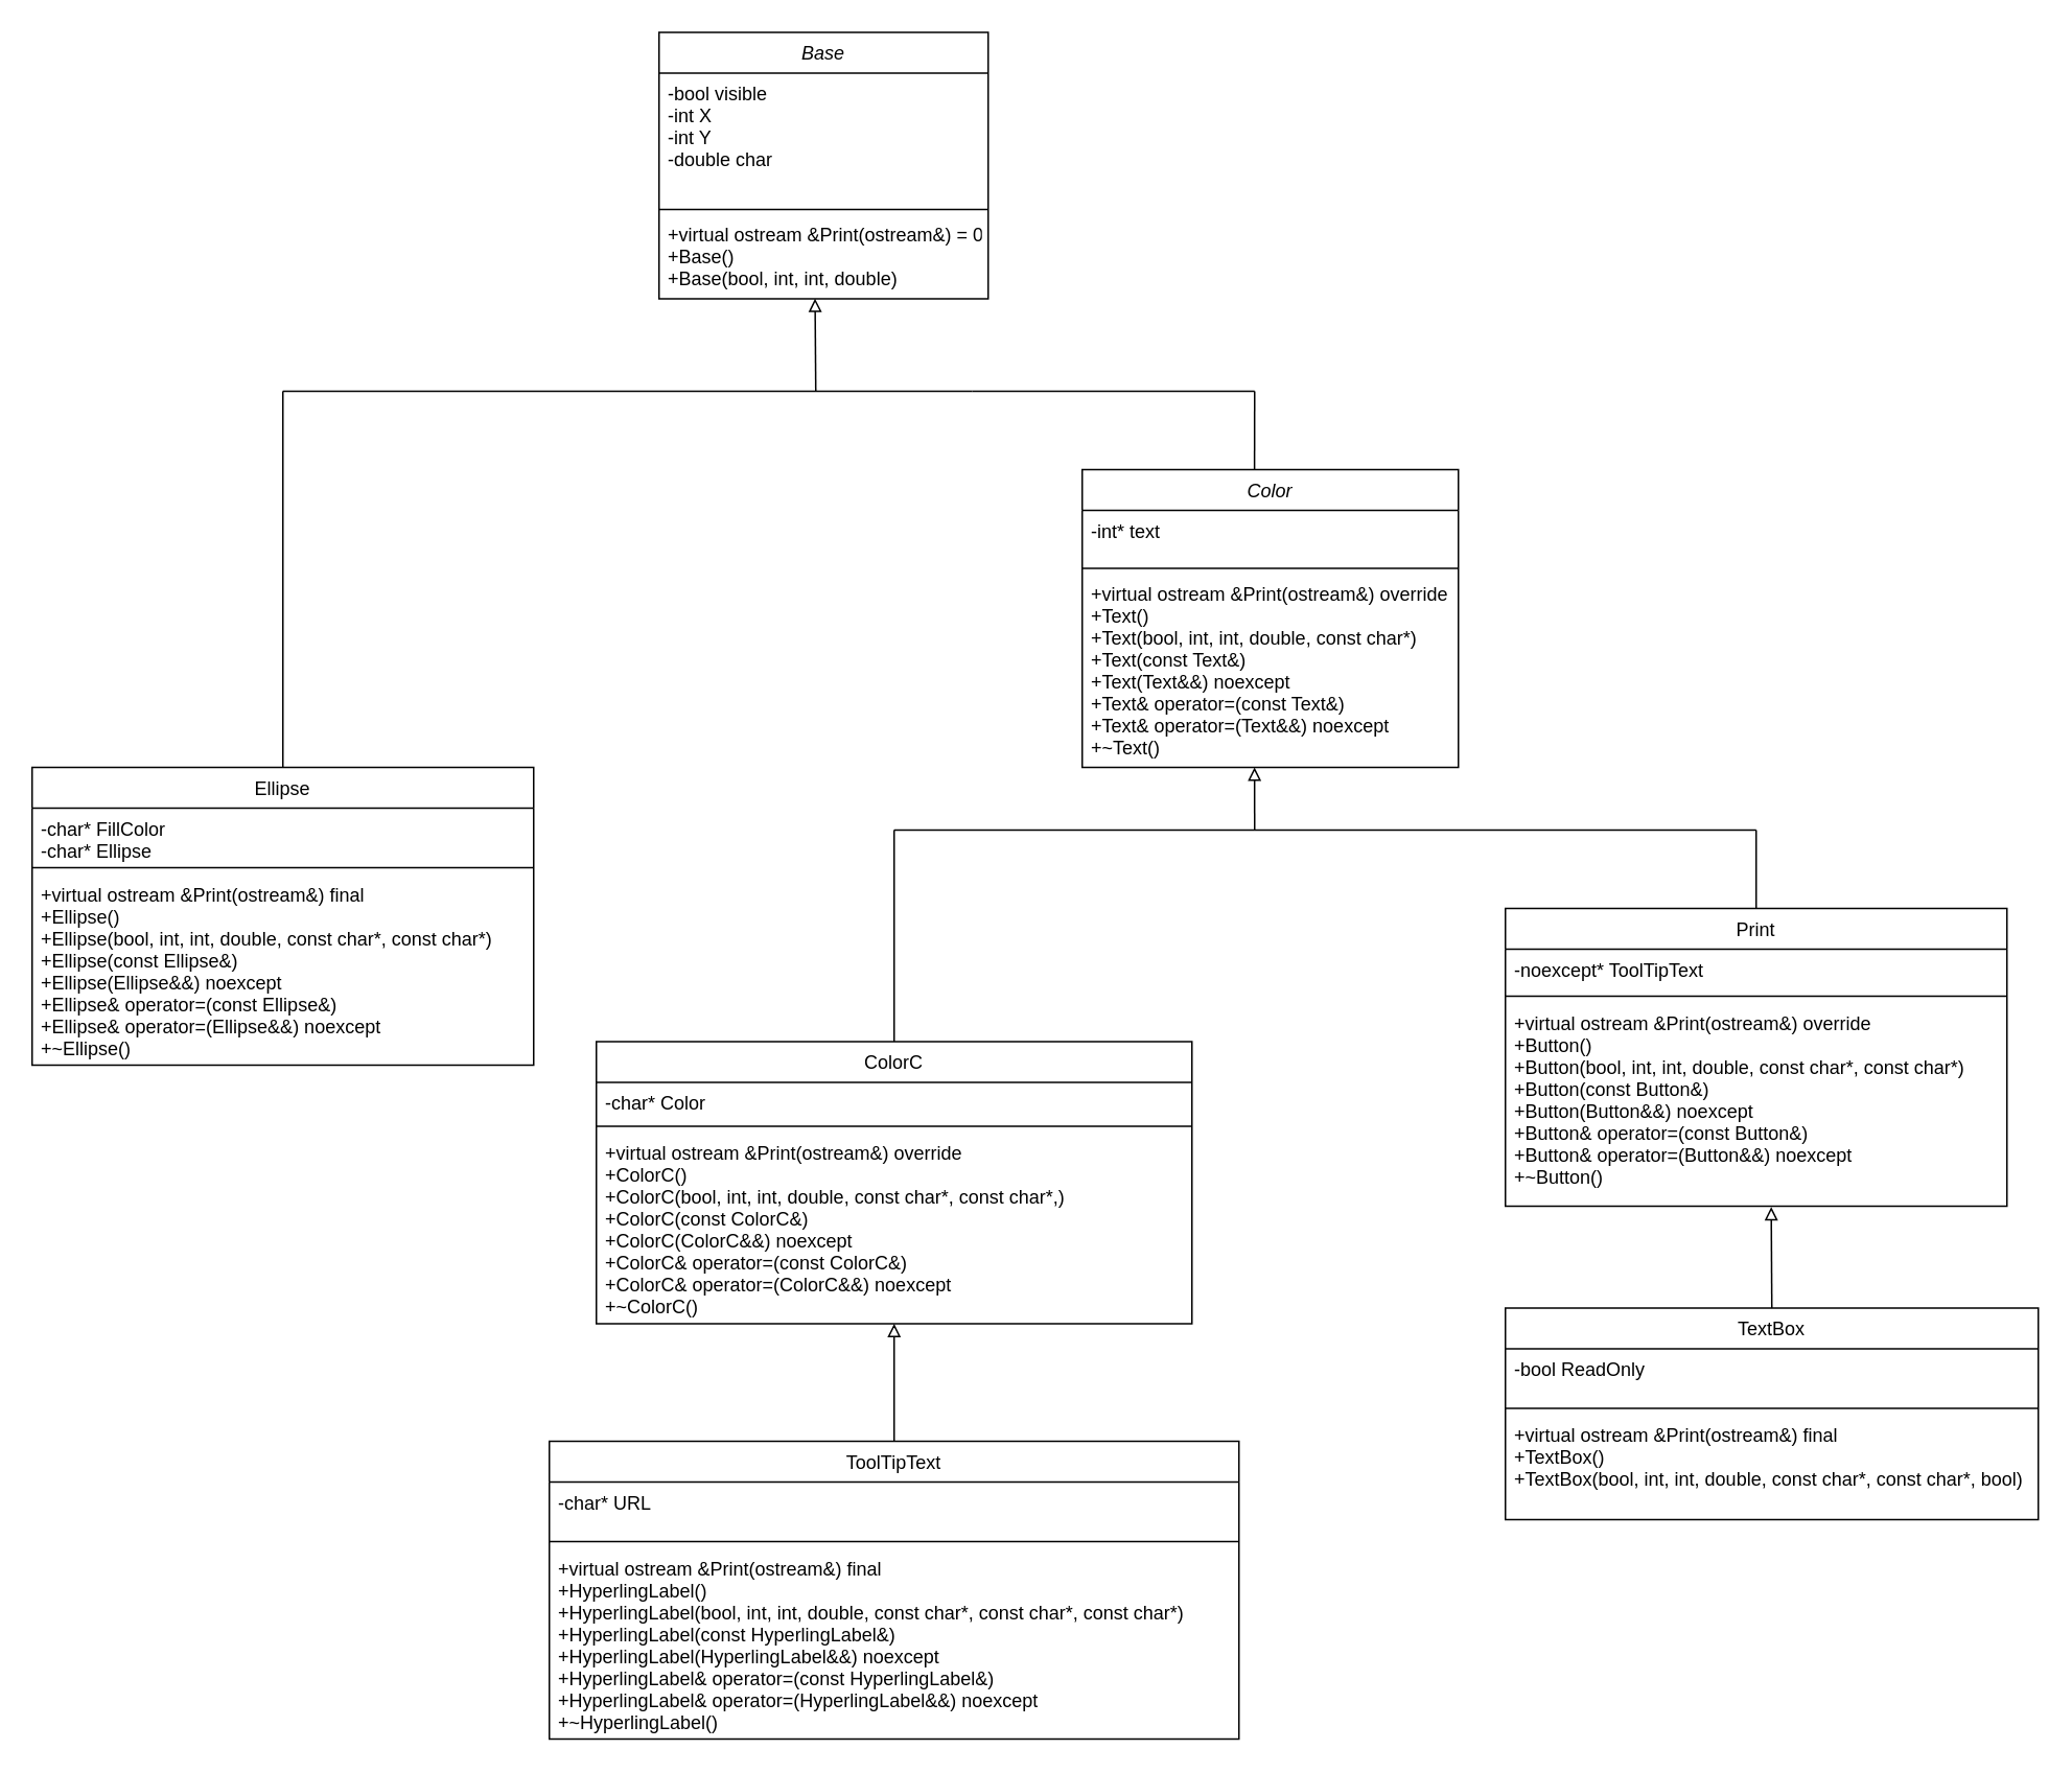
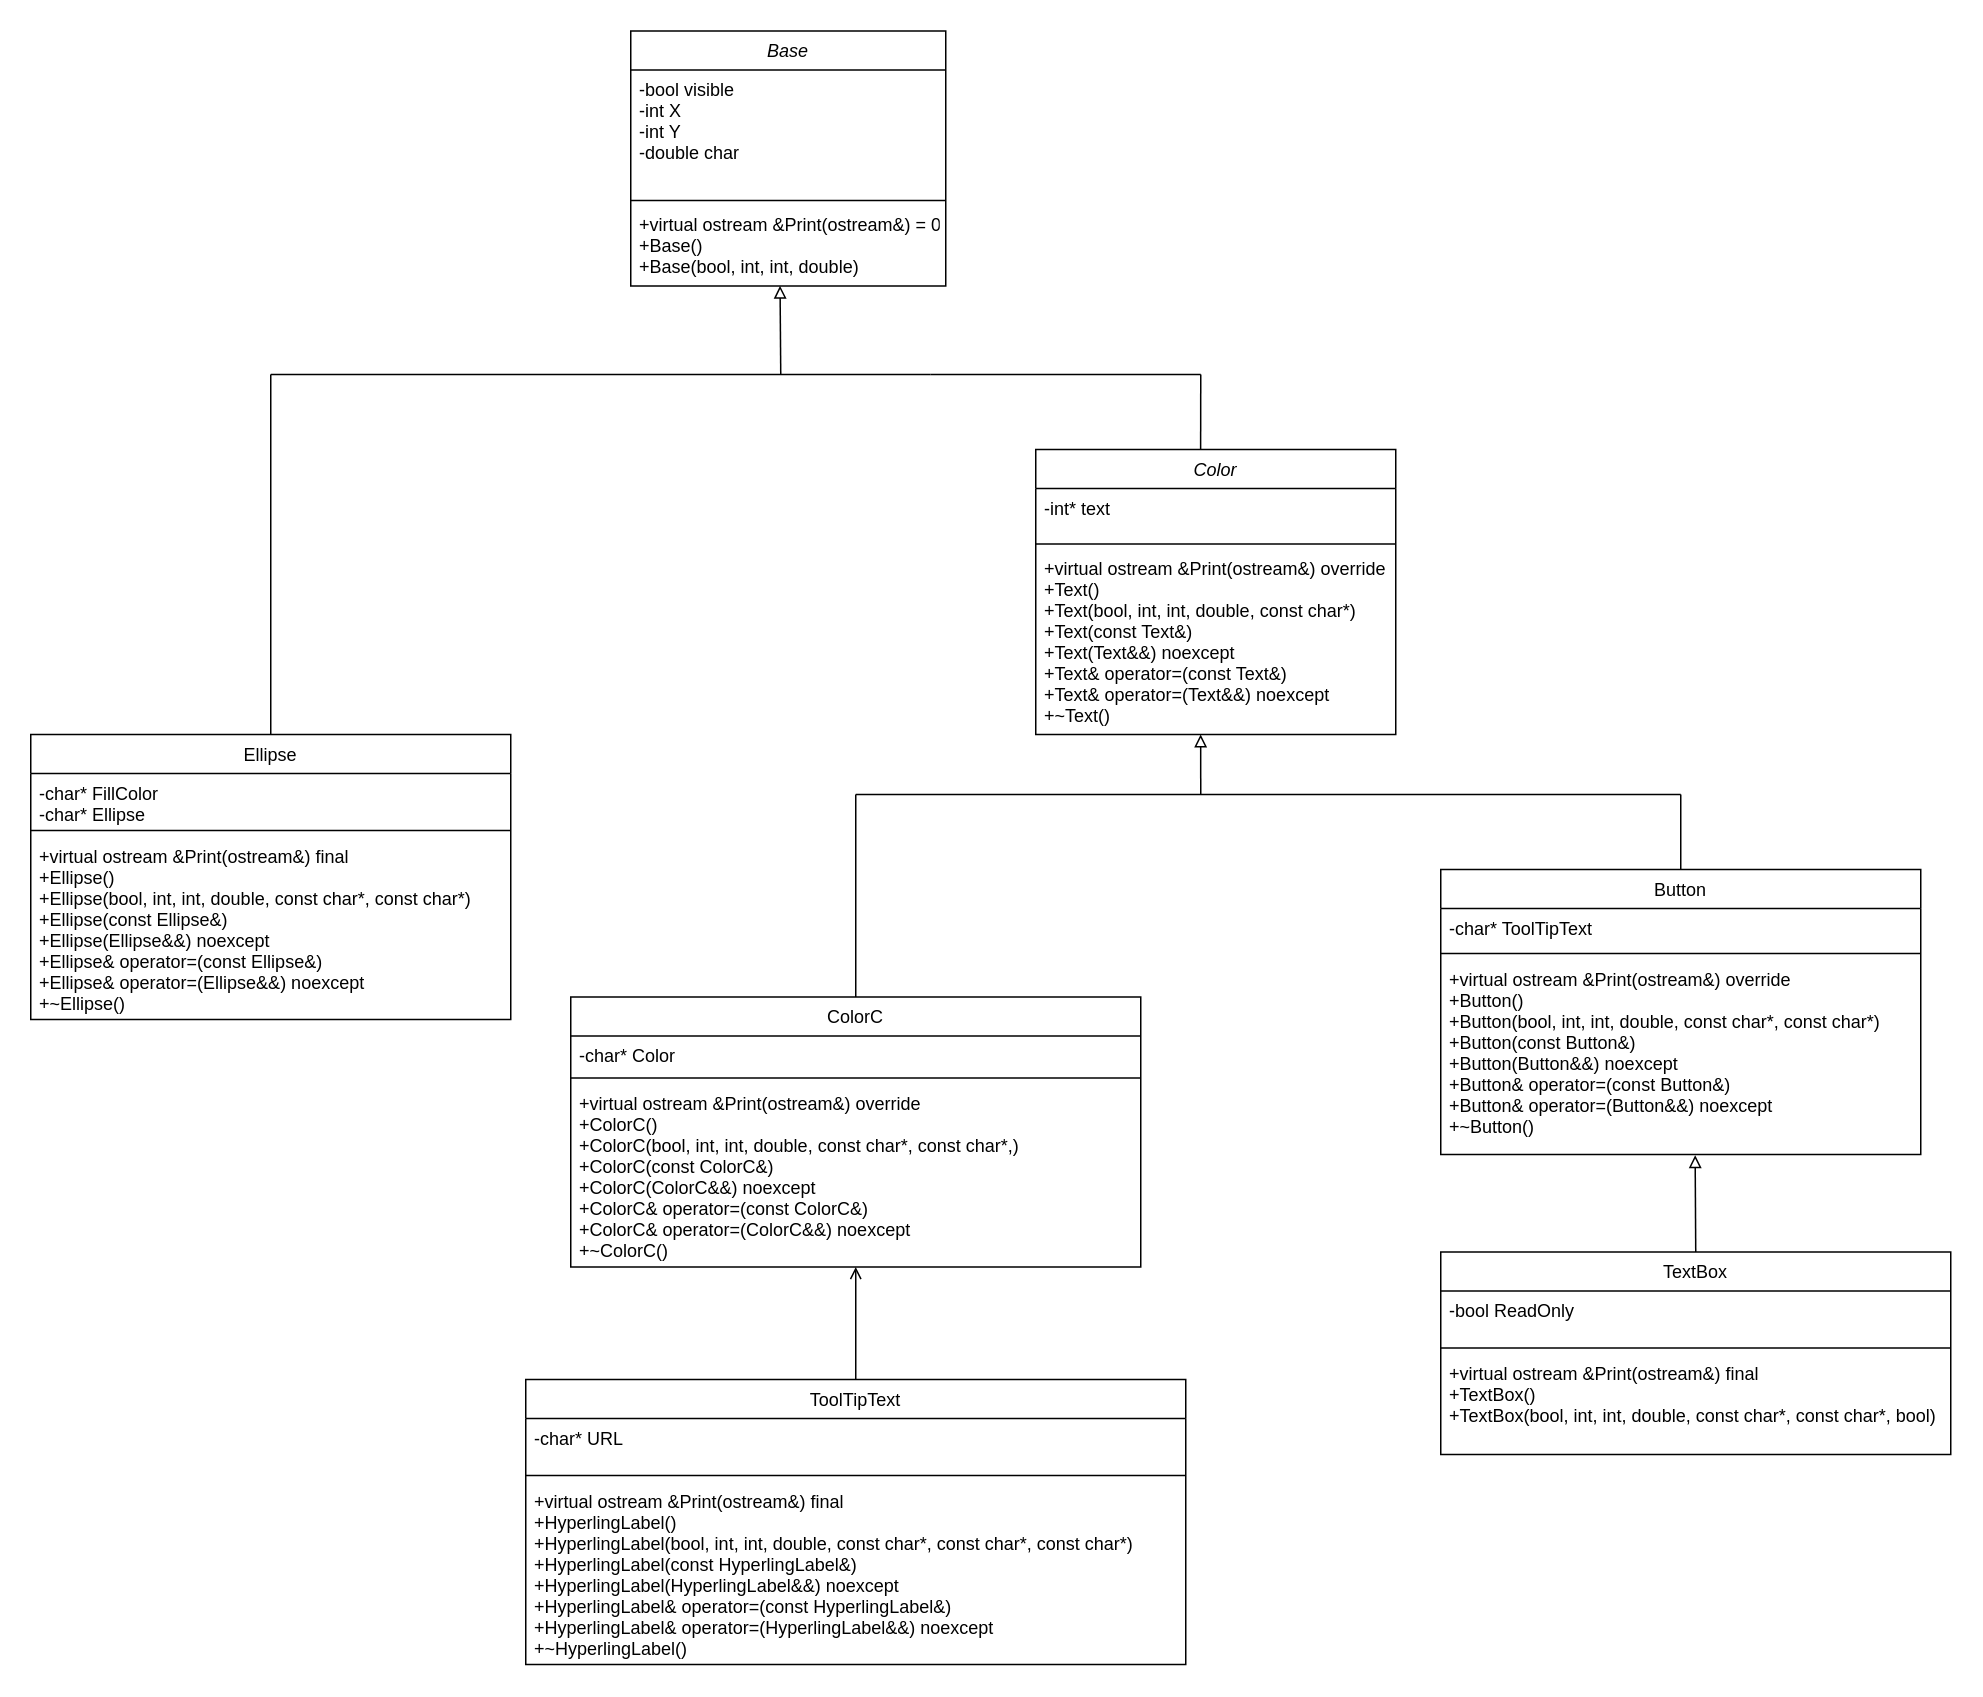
- <mxCell id="18" value="Print" style="swimlane;fontStyle=0;align=center;verticalAlign=top;childLayout=stackLayout;horizontal=1;startSize=26;horizontalStack=0;resizeParent=1;resizeLast=0;collapsible=1;marginBottom=0;rounded=0;shadow=0;strokeWidth=1;" parent="1" vertex="1"><mxGeometry x="960" y="579" width="320" height="190" as="geometry"><mxRectangle x="130" y="380" width="160" height="26" as="alternateBounds" /></mxGeometry></mxCell>
+ <mxCell id="18" value="Button" style="swimlane;fontStyle=0;align=center;verticalAlign=top;childLayout=stackLayout;horizontal=1;startSize=26;horizontalStack=0;resizeParent=1;resizeLast=0;collapsible=1;marginBottom=0;rounded=0;shadow=0;strokeWidth=1;" parent="1" vertex="1"><mxGeometry x="960" y="579" width="320" height="190" as="geometry"><mxRectangle x="130" y="380" width="160" height="26" as="alternateBounds" /></mxGeometry></mxCell>
- <mxCell id="19" value="-noexcept* ToolTipText" style="text;align=left;verticalAlign=top;spacingLeft=4;spacingRight=4;overflow=hidden;rotatable=0;points=[[0,0.5],[1,0.5]];portConstraint=eastwest;" parent="18" vertex="1"><mxGeometry y="26" width="320" height="26" as="geometry" /></mxCell>
+ <mxCell id="19" value="-char* ToolTipText" style="text;align=left;verticalAlign=top;spacingLeft=4;spacingRight=4;overflow=hidden;rotatable=0;points=[[0,0.5],[1,0.5]];portConstraint=eastwest;" parent="18" vertex="1"><mxGeometry y="26" width="320" height="26" as="geometry" /></mxCell>
- <mxCell id="39" value="" style="edgeStyle=none;orthogonalLoop=1;jettySize=auto;html=1;rounded=0;exitX=0.5;exitY=0;exitDx=0;exitDy=0;endArrow=block;endFill=0;entryX=0.5;entryY=1;entryDx=0;entryDy=0;" parent="1" source="10" edge="1" target="34"><mxGeometry width="80" relative="1" as="geometry"><mxPoint x="630" y="924" as="sourcePoint" /><mxPoint x="570" y="844" as="targetPoint" /><Array as="points" /></mxGeometry></mxCell>
+ <mxCell id="39" value="" style="edgeStyle=none;orthogonalLoop=1;jettySize=auto;html=1;rounded=0;exitX=0.5;exitY=0;exitDx=0;exitDy=0;endArrow=open;endFill=0;entryX=0.5;entryY=1;entryDx=0;entryDy=0;" parent="1" source="10" edge="1" target="34"><mxGeometry width="80" relative="1" as="geometry"><mxPoint x="630" y="924" as="sourcePoint" /><mxPoint x="570" y="844" as="targetPoint" /><Array as="points" /></mxGeometry></mxCell>
